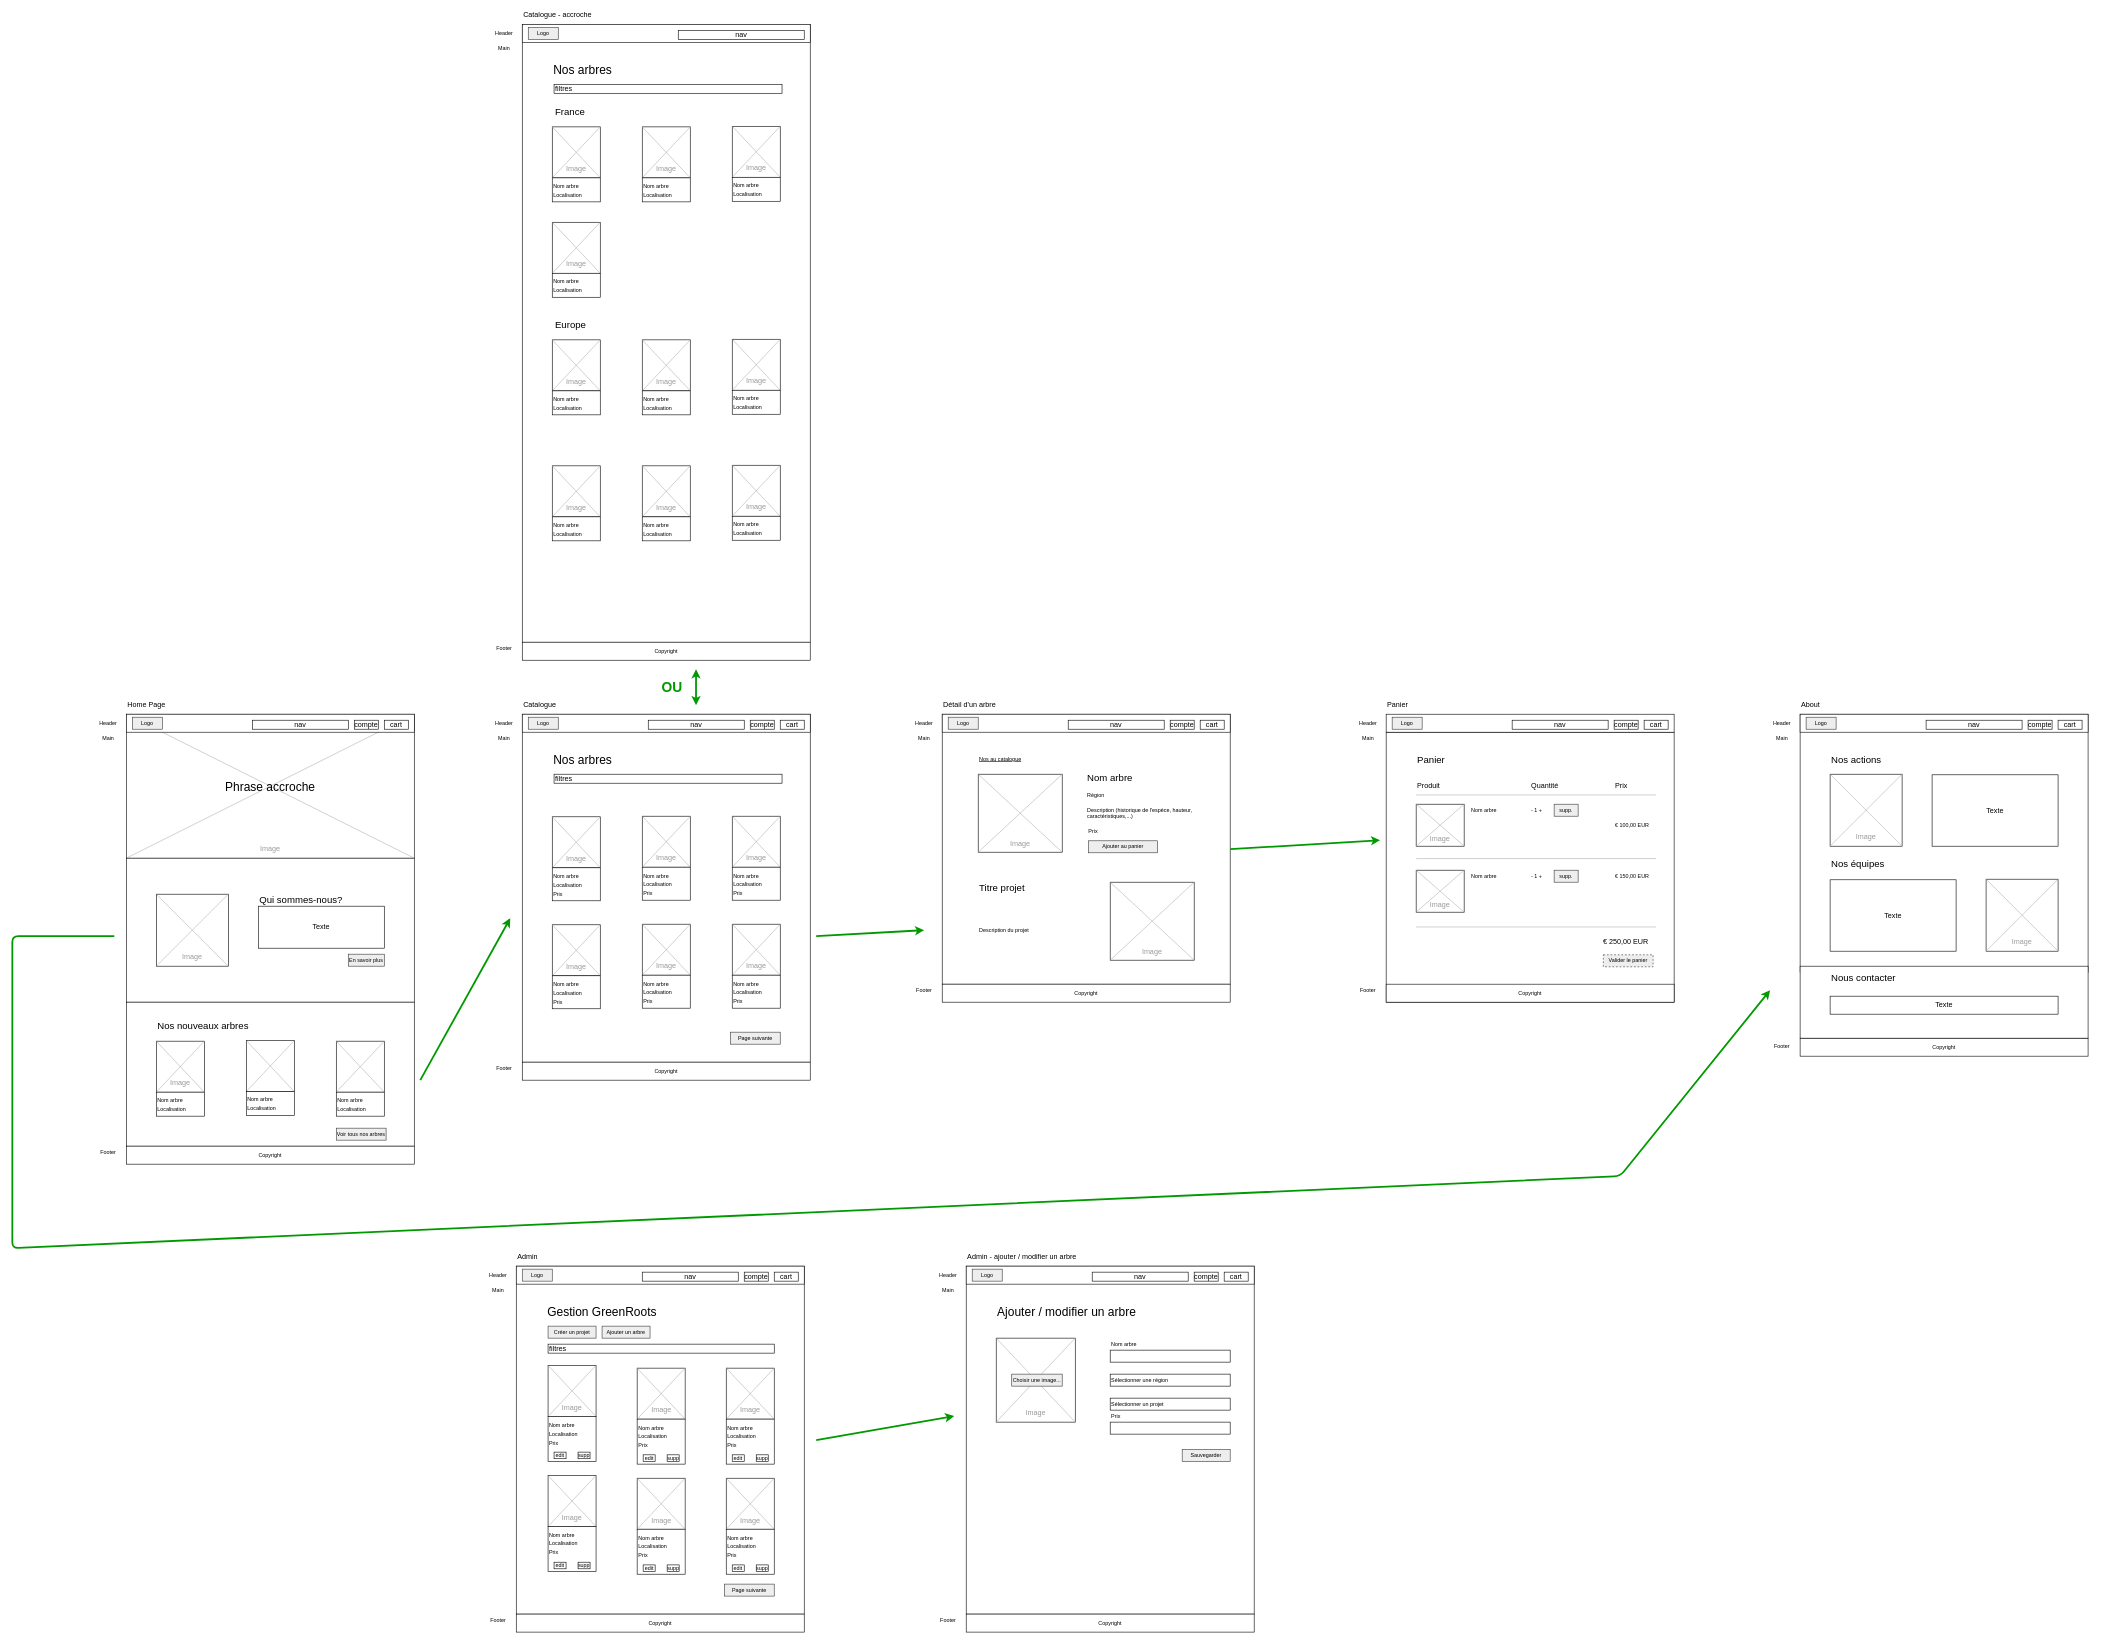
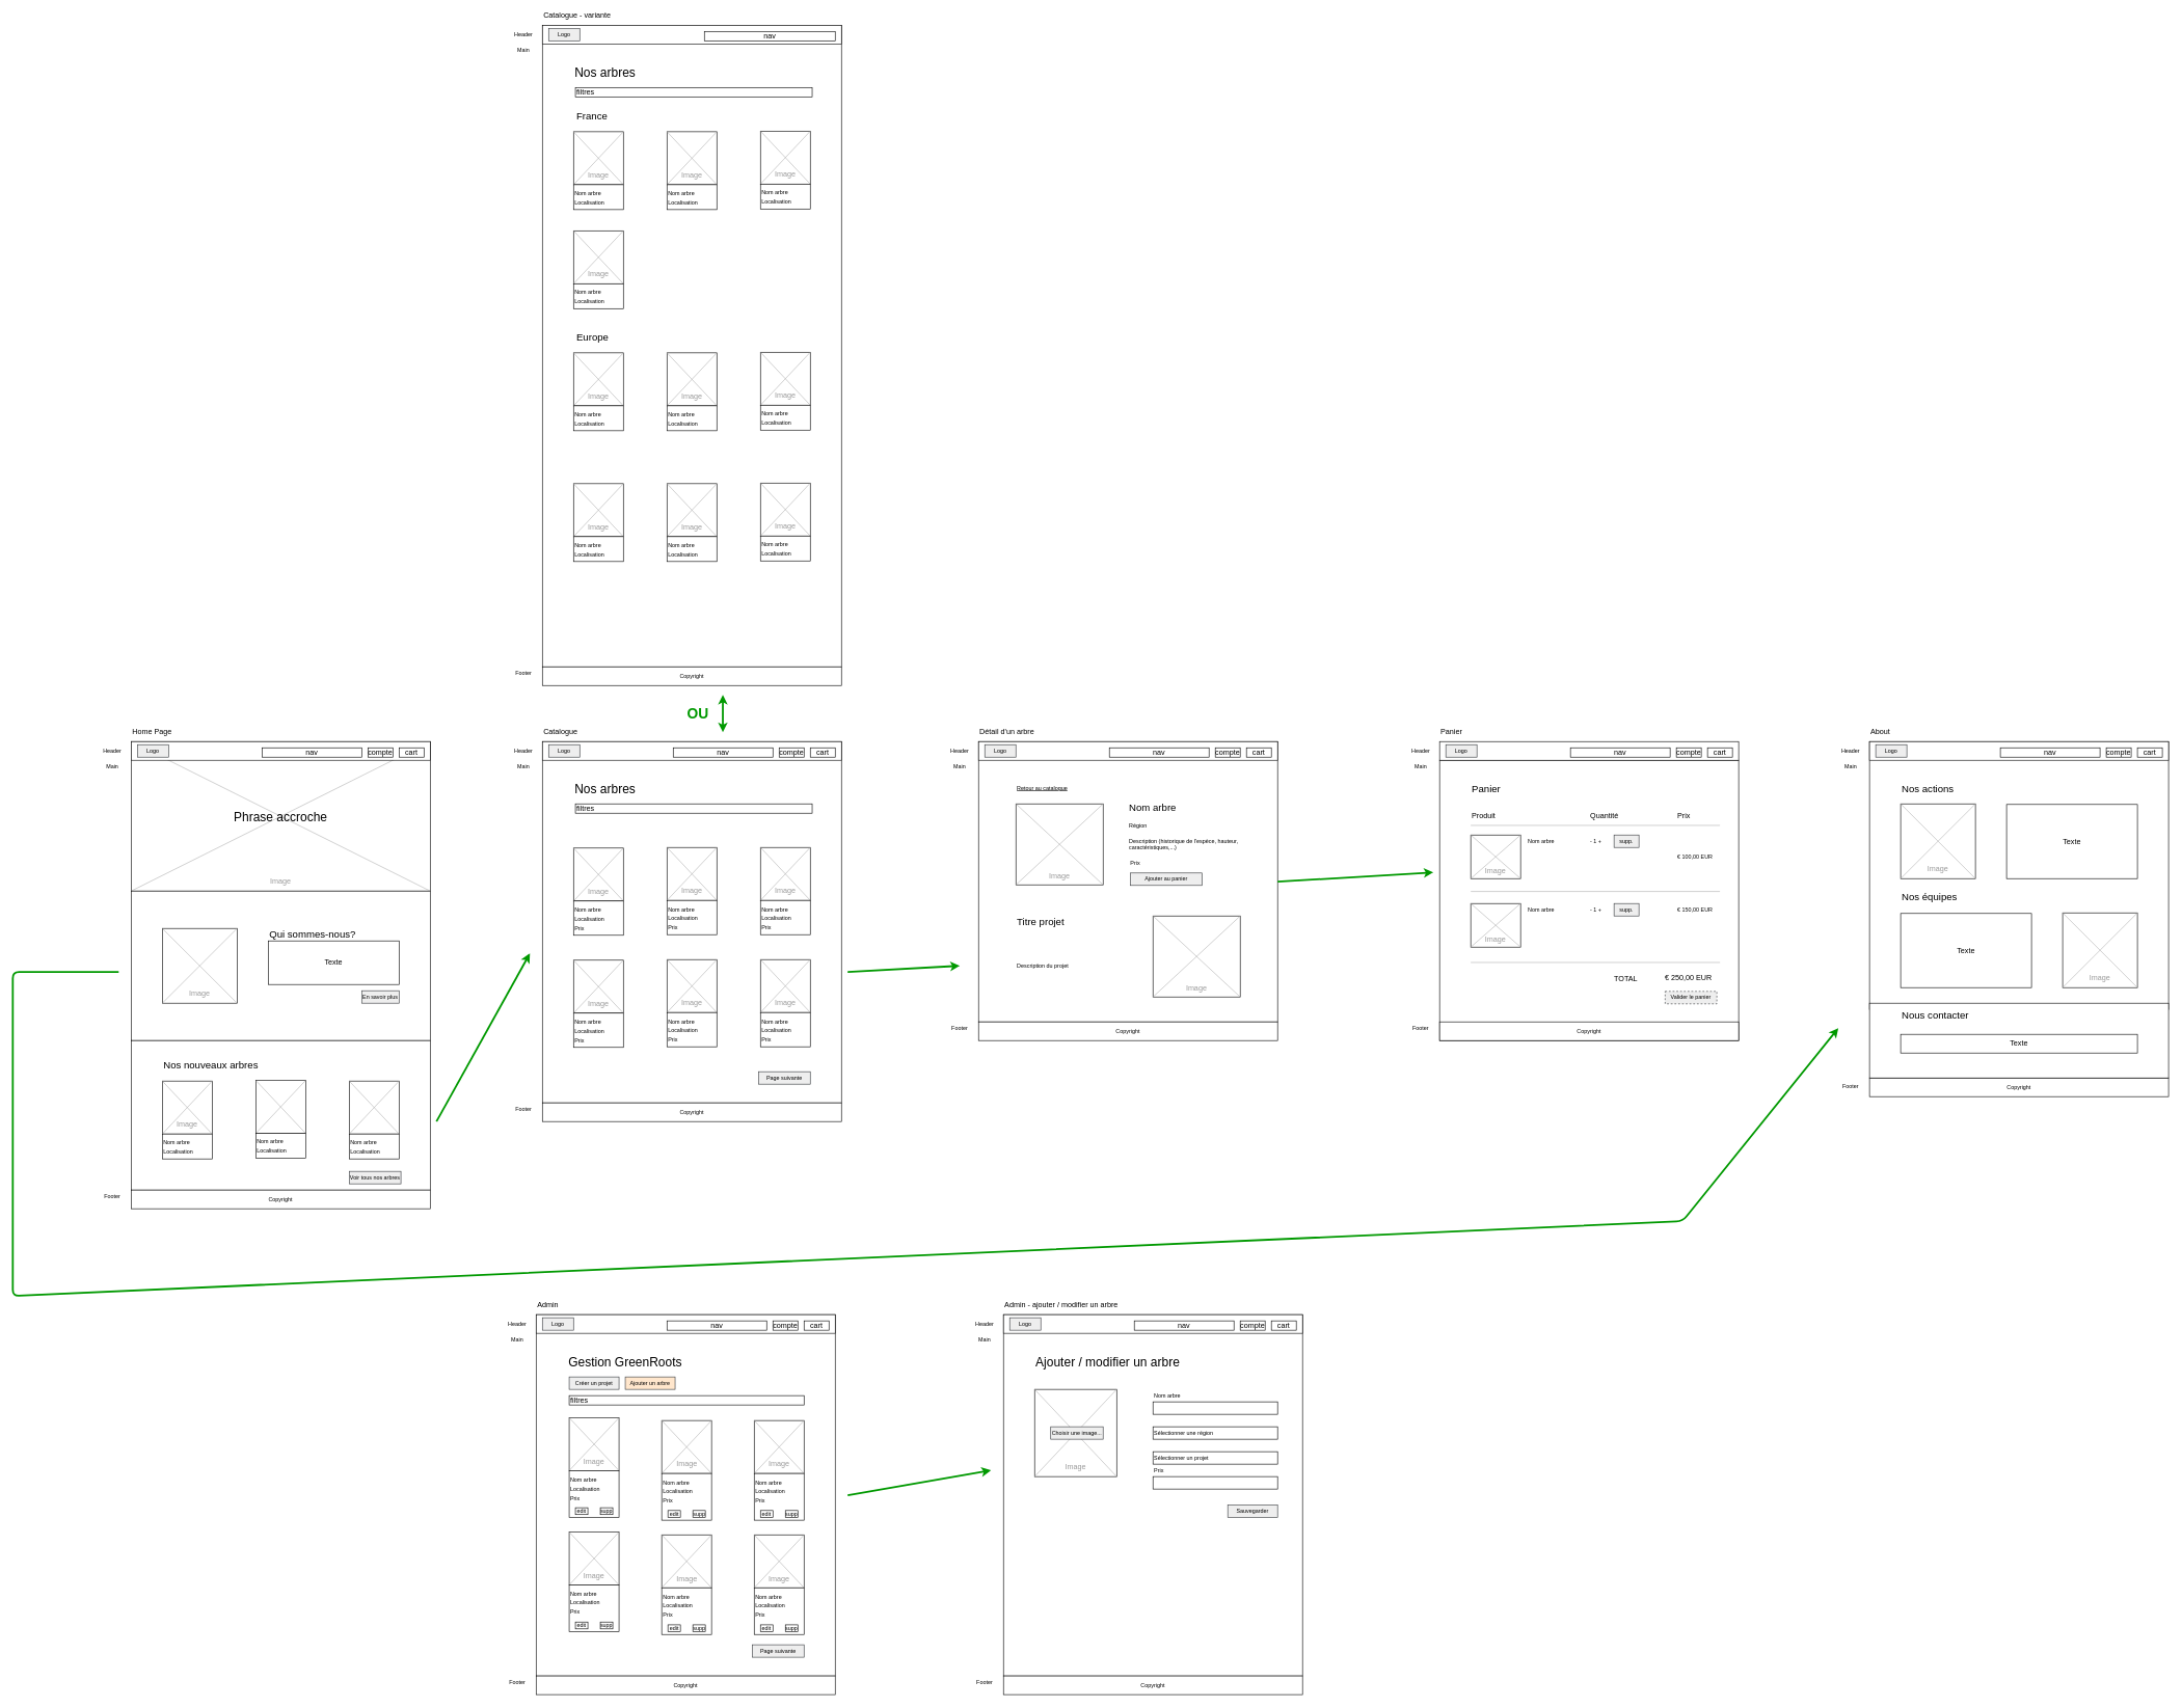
- <mxCell id="58" value="Catalogue - accroche" style="text;strokeColor=none;align=left;fillColor=none;html=1;verticalAlign=middle;whiteSpace=wrap;rounded=0;" vertex="1" parent="1"><mxGeometry x="870" y="20" width="120" height="10" as="geometry" /></mxCell>
+ <mxCell id="58" value="Catalogue - variante" style="text;strokeColor=none;align=left;fillColor=none;html=1;verticalAlign=middle;whiteSpace=wrap;rounded=0;" vertex="1" parent="1"><mxGeometry x="870" y="20" width="120" height="10" as="geometry" /></mxCell>
- <mxCell id="357" value="Nos au catalogue" style="text;strokeColor=none;align=left;fillColor=none;html=1;verticalAlign=middle;whiteSpace=wrap;rounded=0;fontStyle=4;fontSize=9;" vertex="1" parent="1"><mxGeometry x="1630" y="1250" width="100" height="30" as="geometry" /></mxCell>
+ <mxCell id="357" value="Retour au catalogue" style="text;strokeColor=none;align=left;fillColor=none;html=1;verticalAlign=middle;whiteSpace=wrap;rounded=0;fontStyle=4;fontSize=9;" vertex="1" parent="1"><mxGeometry x="1630" y="1250" width="100" height="30" as="geometry" /></mxCell>
+ <mxCell id="228" value="TOTAL" style="text;strokeColor=none;align=right;fillColor=none;html=1;verticalAlign=middle;whiteSpace=wrap;rounded=0;fontSize=12;" vertex="1" parent="1"><mxGeometry x="2570" y="1561" width="60" height="20" as="geometry" /></mxCell>
- <mxCell id="253" value="Ajouter un arbre" style="whiteSpace=wrap;html=1;fillColor=#eeeeee;strokeColor=#36393d;fontSize=9;" vertex="1" parent="1"><mxGeometry x="1003" y="2210" width="80" height="20" as="geometry" /></mxCell>
+ <mxCell id="253" value="Ajouter un arbre" style="whiteSpace=wrap;html=1;fillColor=#ffe6cc;strokeColor=#36393d;fontSize=9;" vertex="1" parent="1"><mxGeometry x="1003" y="2210" width="80" height="20" as="geometry" /></mxCell>
